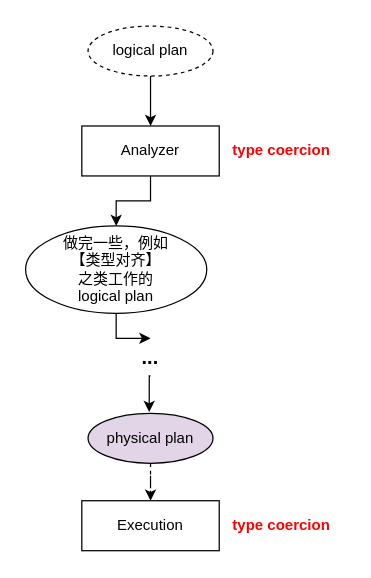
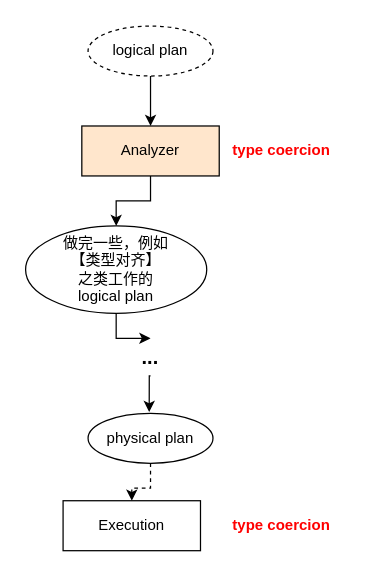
- <mxCell id="3" value="Analyzer" style="rounded=0;whiteSpace=wrap;html=1;" vertex="1" parent="1"><mxGeometry x="65" y="100" width="110" height="40" as="geometry" /></mxCell>
+ <mxCell id="3" value="Analyzer" style="rounded=0;whiteSpace=wrap;html=1;fillColor=#ffe6cc;" vertex="1" parent="1"><mxGeometry x="65" y="100" width="110" height="40" as="geometry" /></mxCell>
- <mxCell id="11" value="physical plan" style="ellipse;whiteSpace=wrap;html=1;fillColor=#e1d5e7;" vertex="1" parent="1"><mxGeometry x="70" y="330" width="100" height="40" as="geometry" /></mxCell>
+ <mxCell id="11" value="physical plan" style="ellipse;whiteSpace=wrap;html=1;" vertex="1" parent="1"><mxGeometry x="70" y="330" width="100" height="40" as="geometry" /></mxCell>
- <mxCell id="12" value="Execution" style="rounded=0;whiteSpace=wrap;html=1;" vertex="1" parent="1"><mxGeometry x="65" y="400" width="110" height="40" as="geometry" /></mxCell>
+ <mxCell id="12" value="Execution" style="rounded=0;whiteSpace=wrap;html=1;" vertex="1" parent="1"><mxGeometry x="50" y="400" width="110" height="40" as="geometry" /></mxCell>
